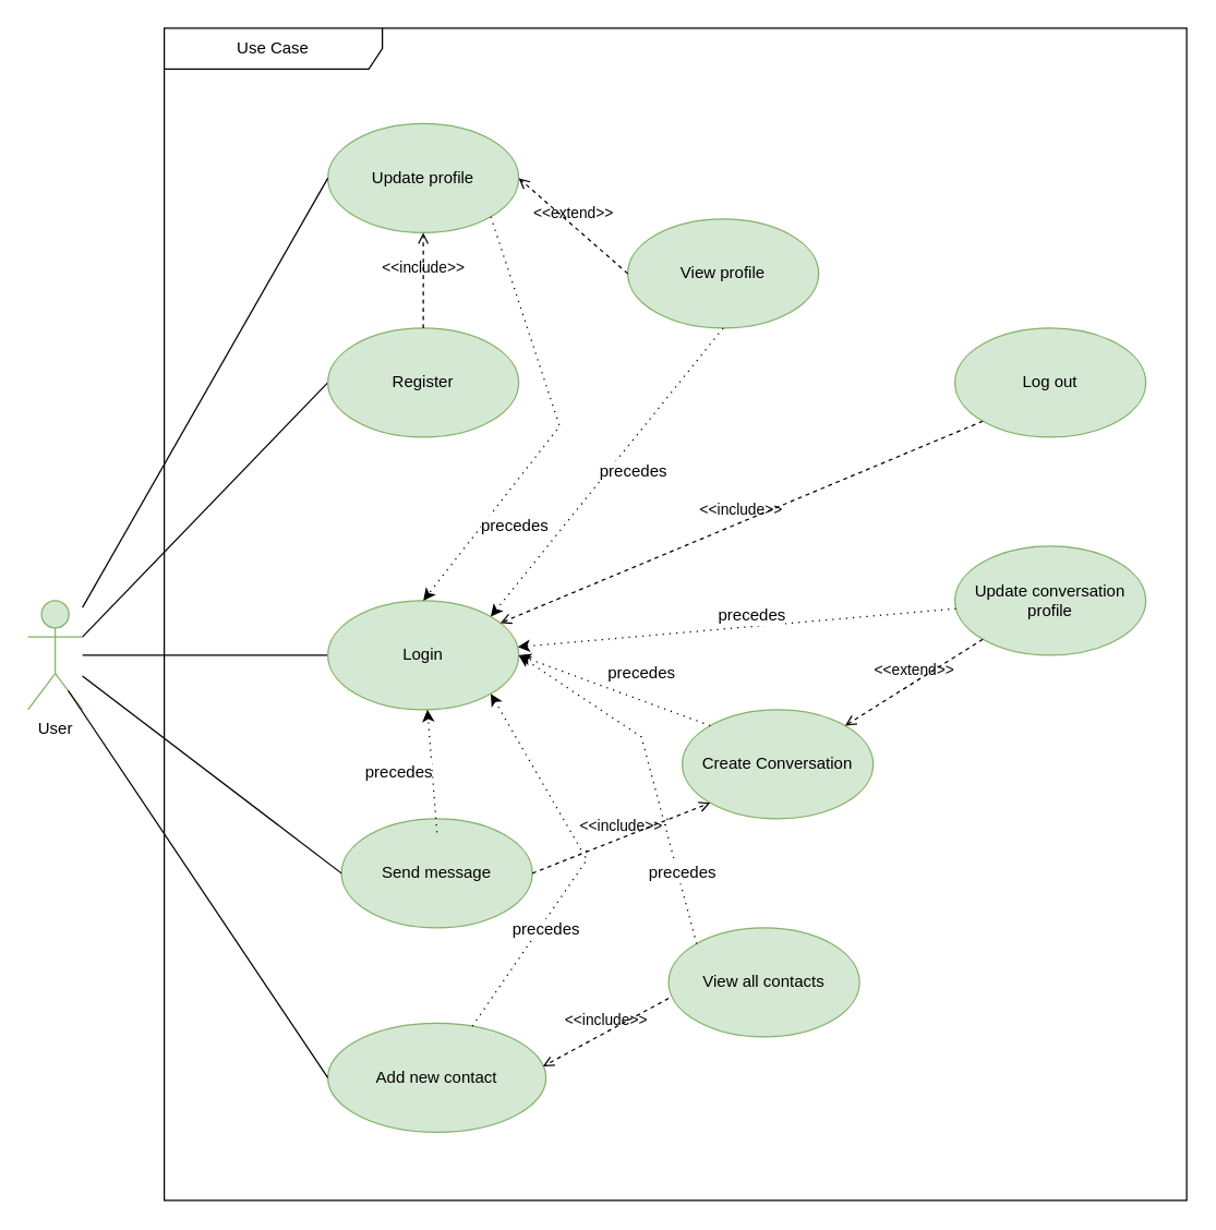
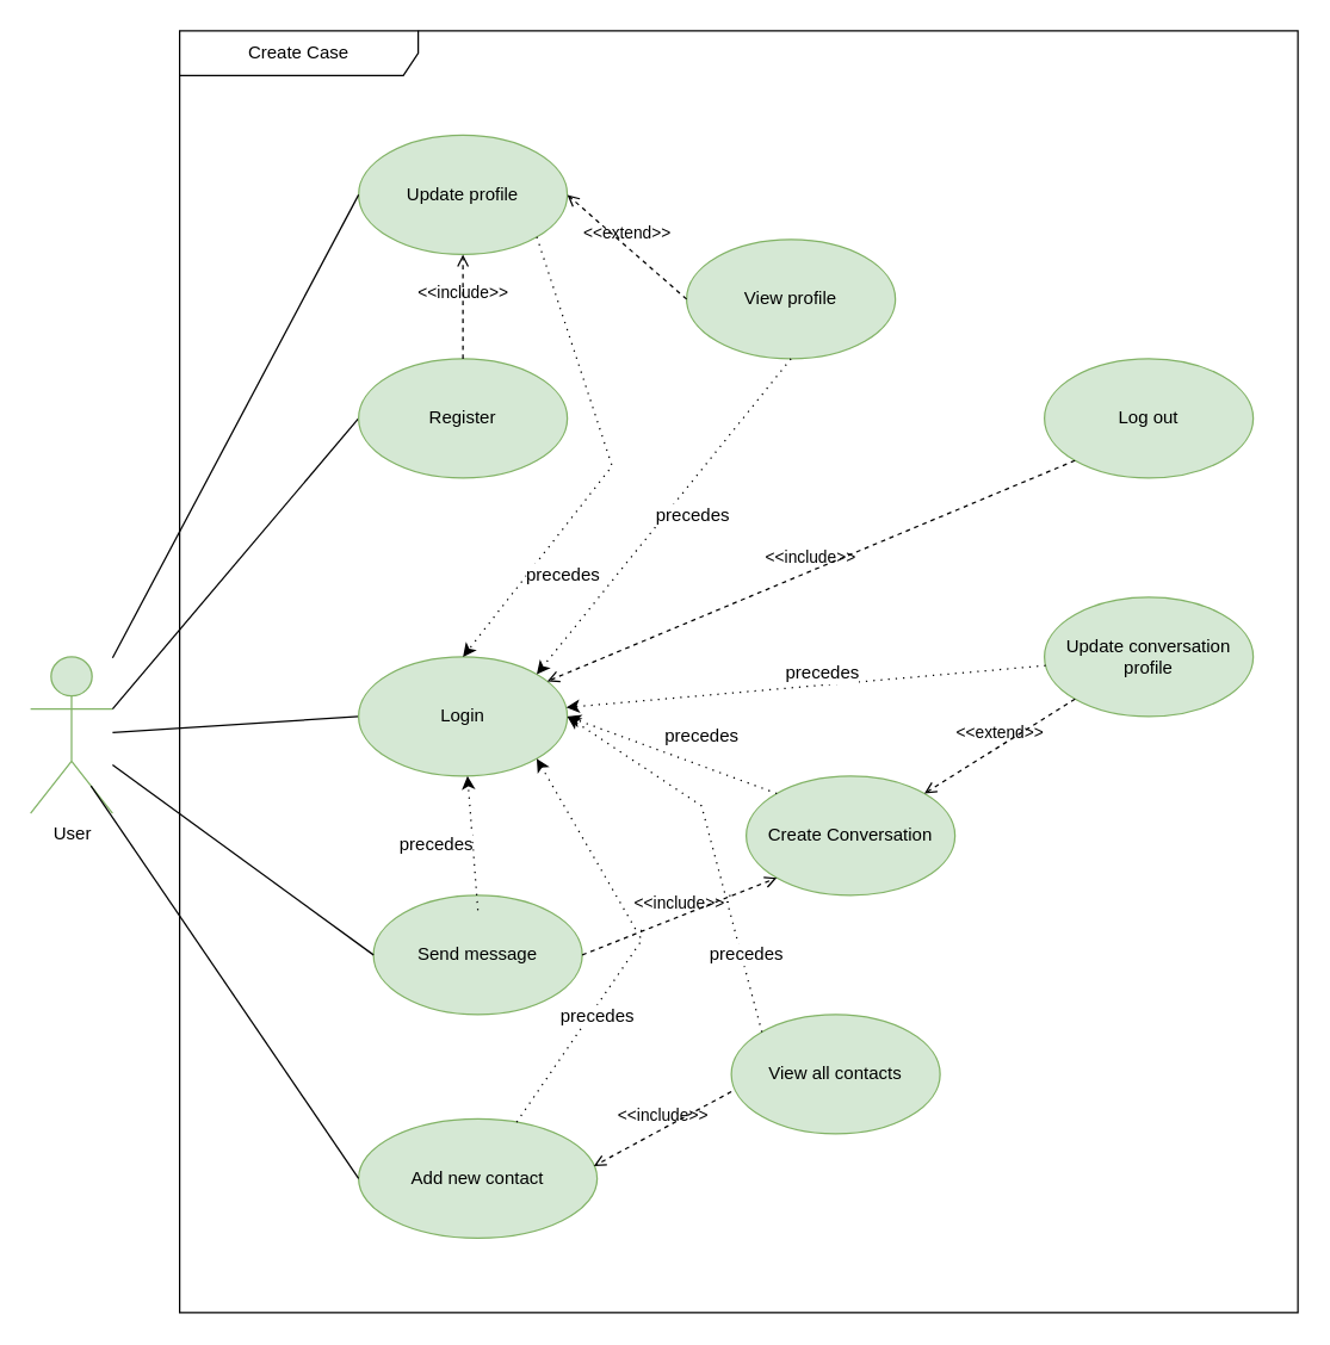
- <mxCell id="38" value="Use Case" style="shape=umlFrame;whiteSpace=wrap;html=1;pointerEvents=0;recursiveResize=0;container=1;collapsible=0;width=160;" parent="1" vertex="1"><mxGeometry x="120" y="20" width="750" height="860" as="geometry" /></mxCell>
+ <mxCell id="38" value="Create Case" style="shape=umlFrame;whiteSpace=wrap;html=1;pointerEvents=0;recursiveResize=0;container=1;collapsible=0;width=160;" parent="1" vertex="1"><mxGeometry x="120" y="20" width="750" height="860" as="geometry" /></mxCell>
- <mxCell id="3" value="User" style="shape=umlActor;verticalLabelPosition=bottom;verticalAlign=top;html=1;fillColor=#d5e8d4;strokeColor=#82b366;" parent="1" vertex="1"><mxGeometry x="20" y="440" width="40" height="80" as="geometry" /></mxCell>
+ <mxCell id="3" value="User" style="shape=umlActor;verticalLabelPosition=bottom;verticalAlign=top;html=1;fillColor=#d5e8d4;strokeColor=#82b366;" parent="1" vertex="1"><mxGeometry x="20" y="440" width="55" height="105" as="geometry" /></mxCell>
